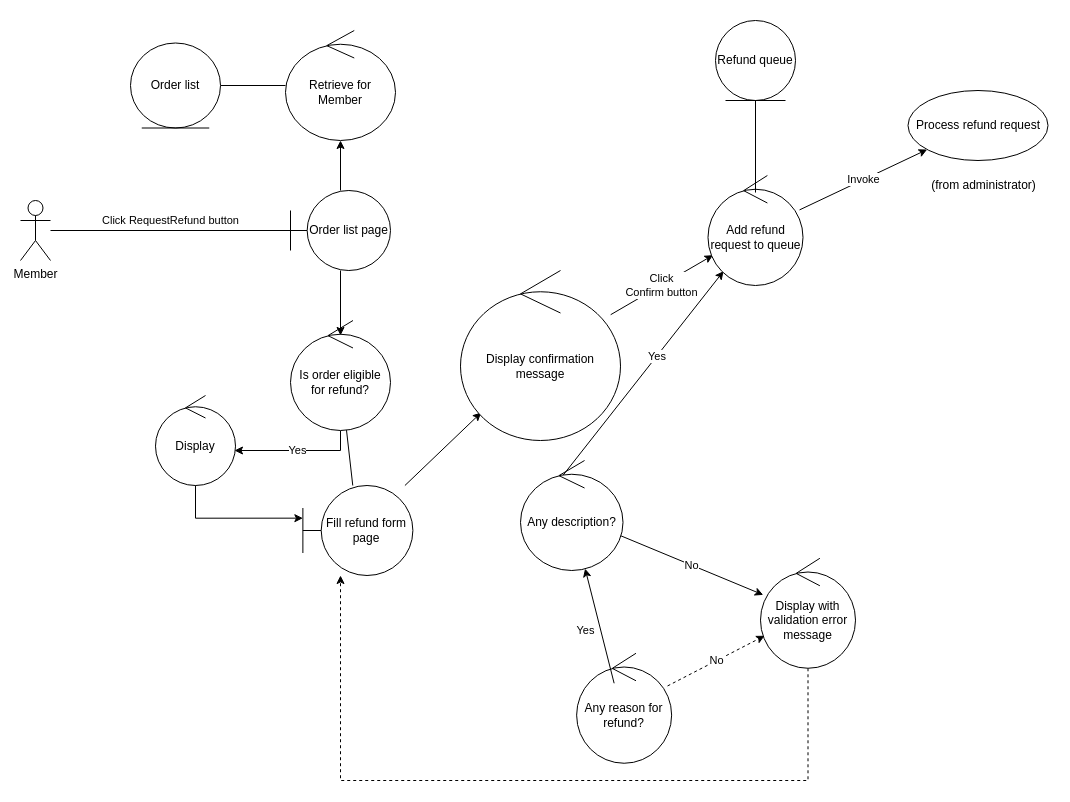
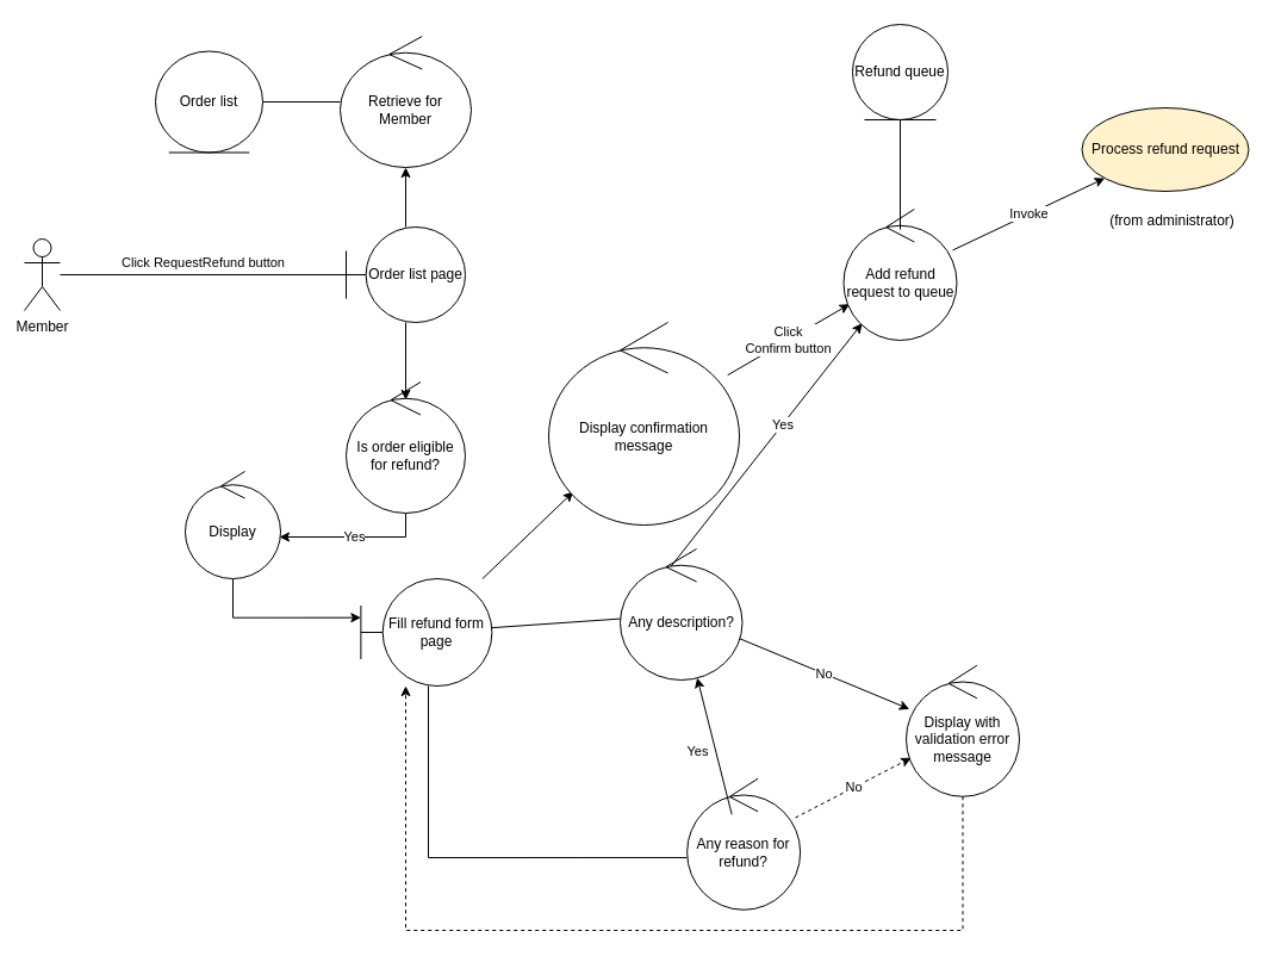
- <mxCell id="22" value="Process refund request" style="ellipse;whiteSpace=wrap;html=1;" parent="1" vertex="1"><mxGeometry x="907.5" y="90" width="140" height="70" as="geometry" /></mxCell>
+ <mxCell id="22" value="Process refund request" style="ellipse;whiteSpace=wrap;html=1;fillColor=#fff2cc;" parent="1" vertex="1"><mxGeometry x="907.5" y="90" width="140" height="70" as="geometry" /></mxCell>
- <mxCell id="7" style="rounded=0;orthogonalLoop=1;jettySize=auto;html=1;endArrow=none;endFill=0;" parent="1" source="10" target="30" edge="1"><mxGeometry relative="1" as="geometry" /></mxCell>
+ <mxCell id="7" style="rounded=0;orthogonalLoop=1;jettySize=auto;html=1;endArrow=none;endFill=0;" parent="1" source="10" target="16" edge="1"><mxGeometry relative="1" as="geometry" /></mxCell>
+ <mxCell id="8" style="edgeStyle=orthogonalEdgeStyle;rounded=0;orthogonalLoop=1;jettySize=auto;html=1;endArrow=none;endFill=0;entryX=-0.001;entryY=0.602;entryDx=0;entryDy=0;entryPerimeter=0;" parent="1" edge="1" target="13" source="10"><mxGeometry relative="1" as="geometry"><mxPoint x="359.13" y="632.77" as="sourcePoint" /><mxPoint x="536.132" y="792.77" as="targetPoint" /><Array as="points"><mxPoint x="359" y="719" /></Array></mxGeometry></mxCell>
